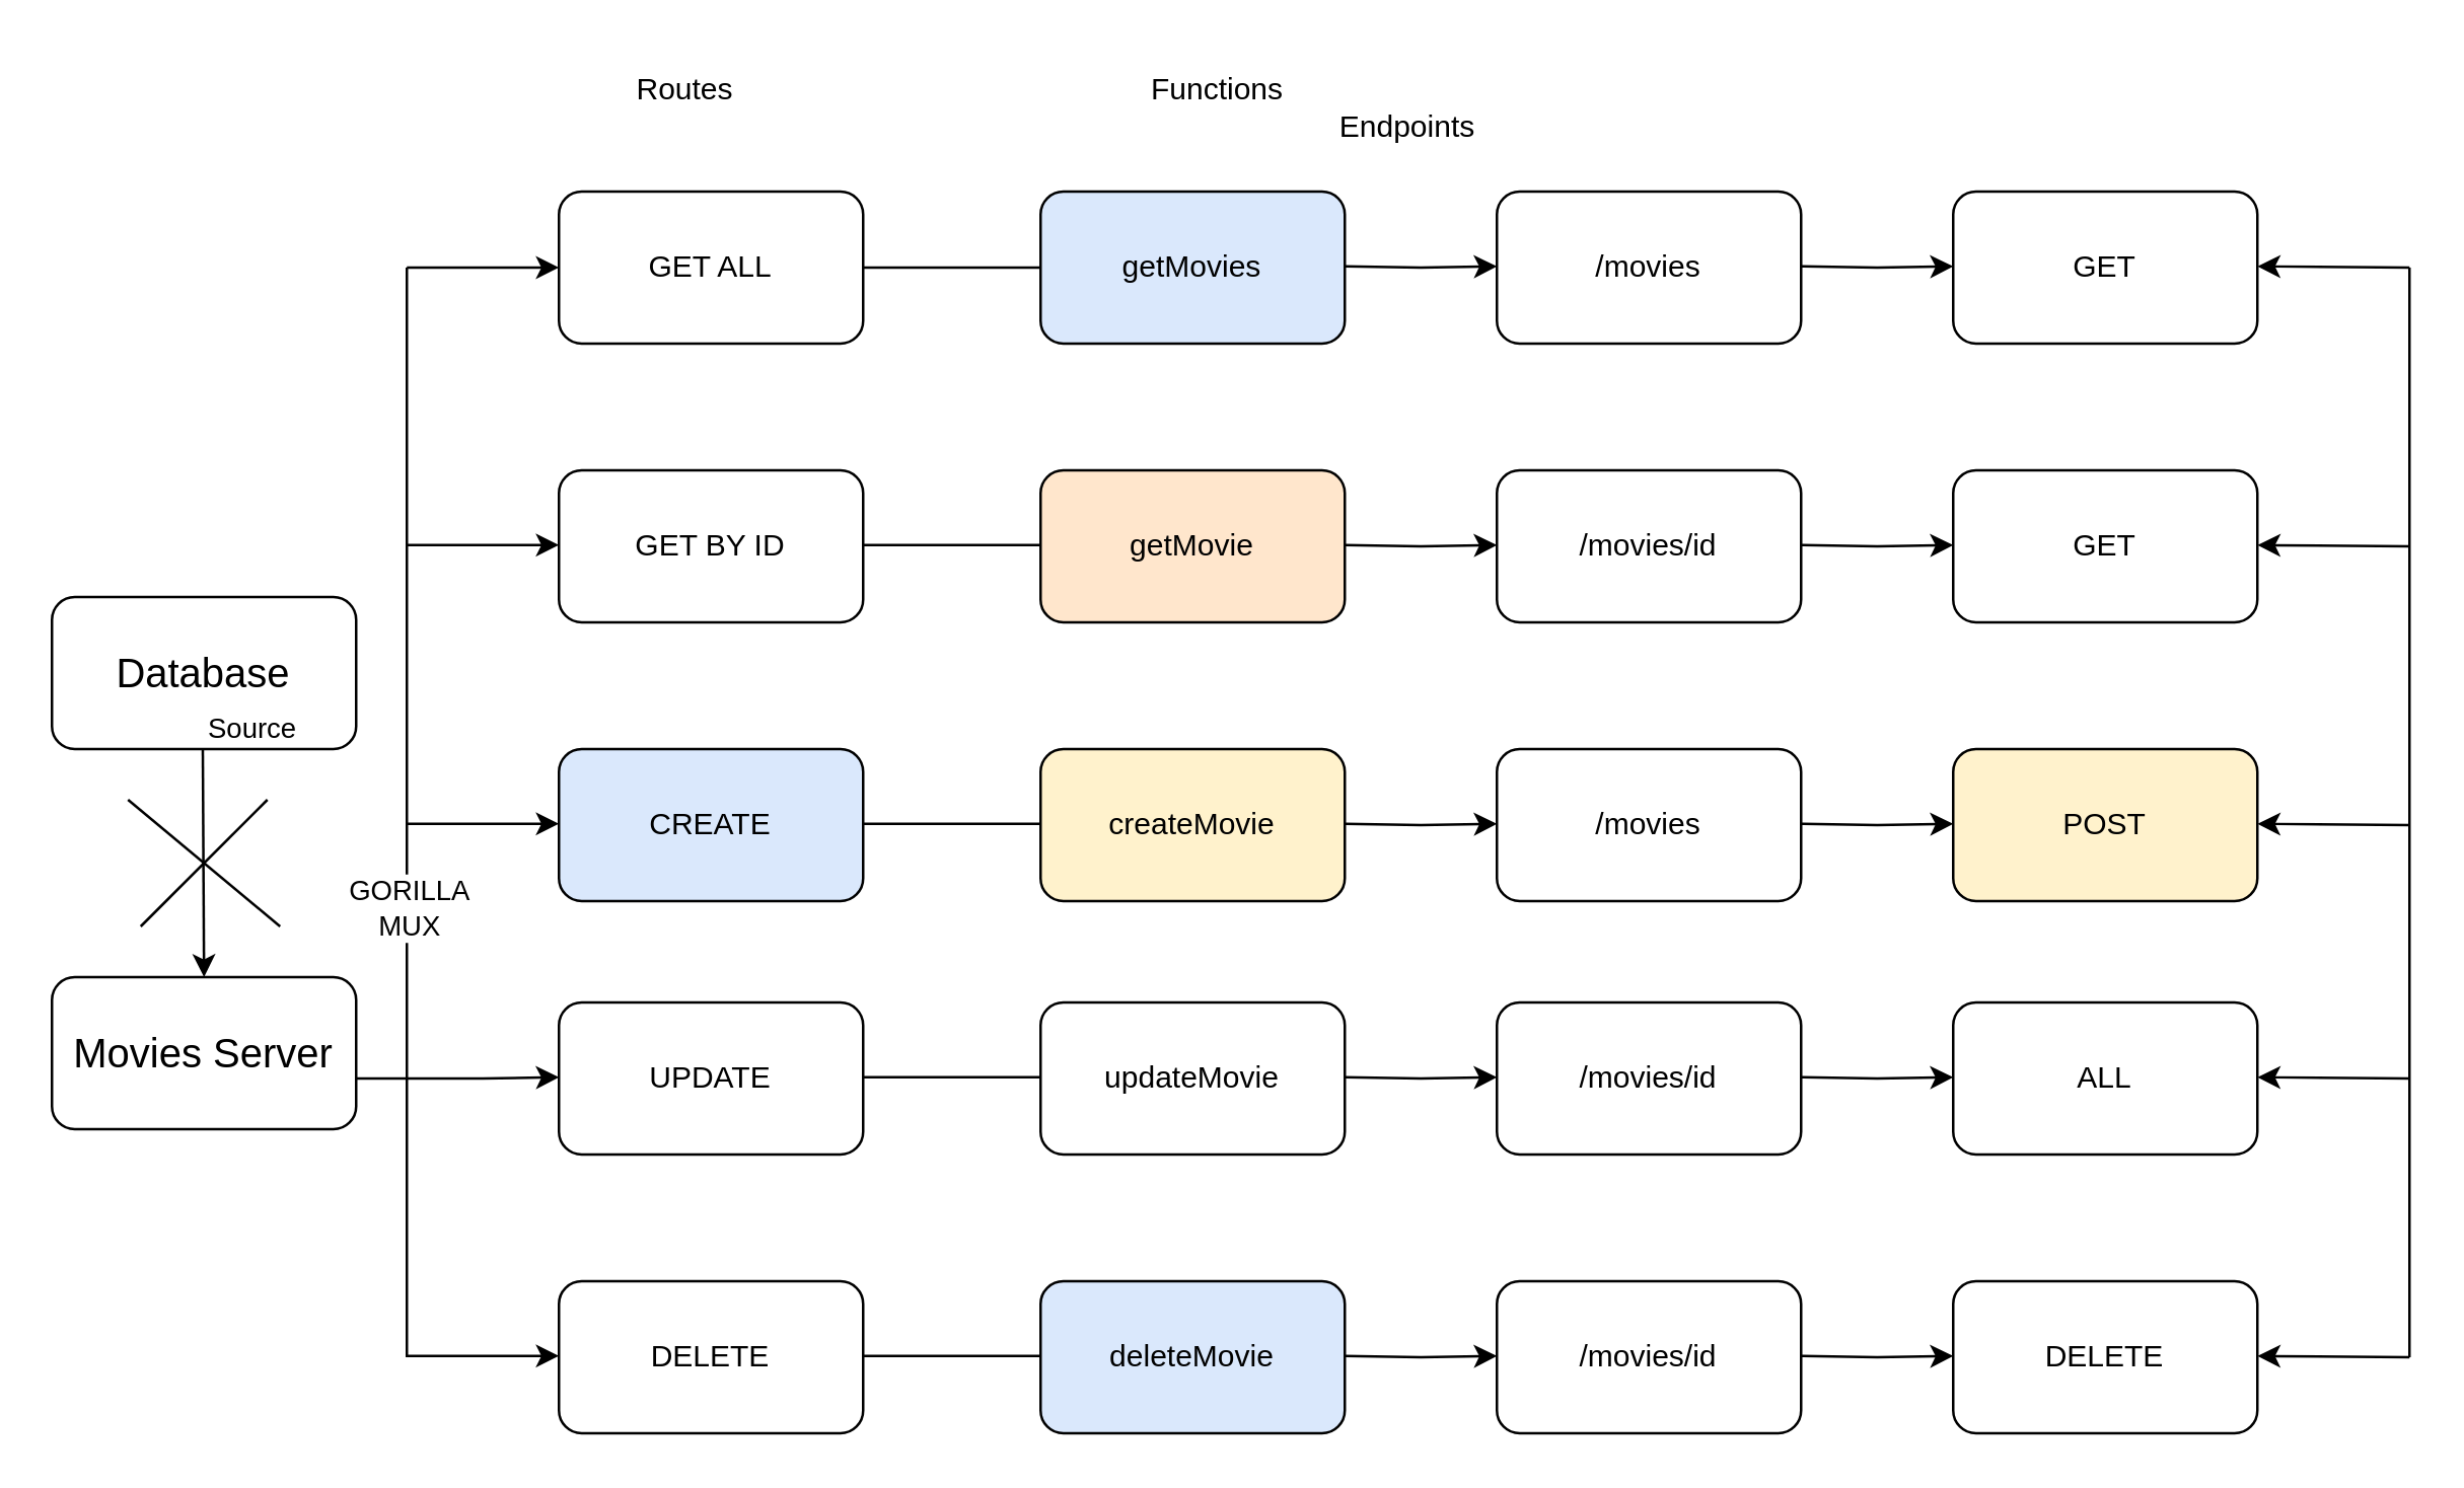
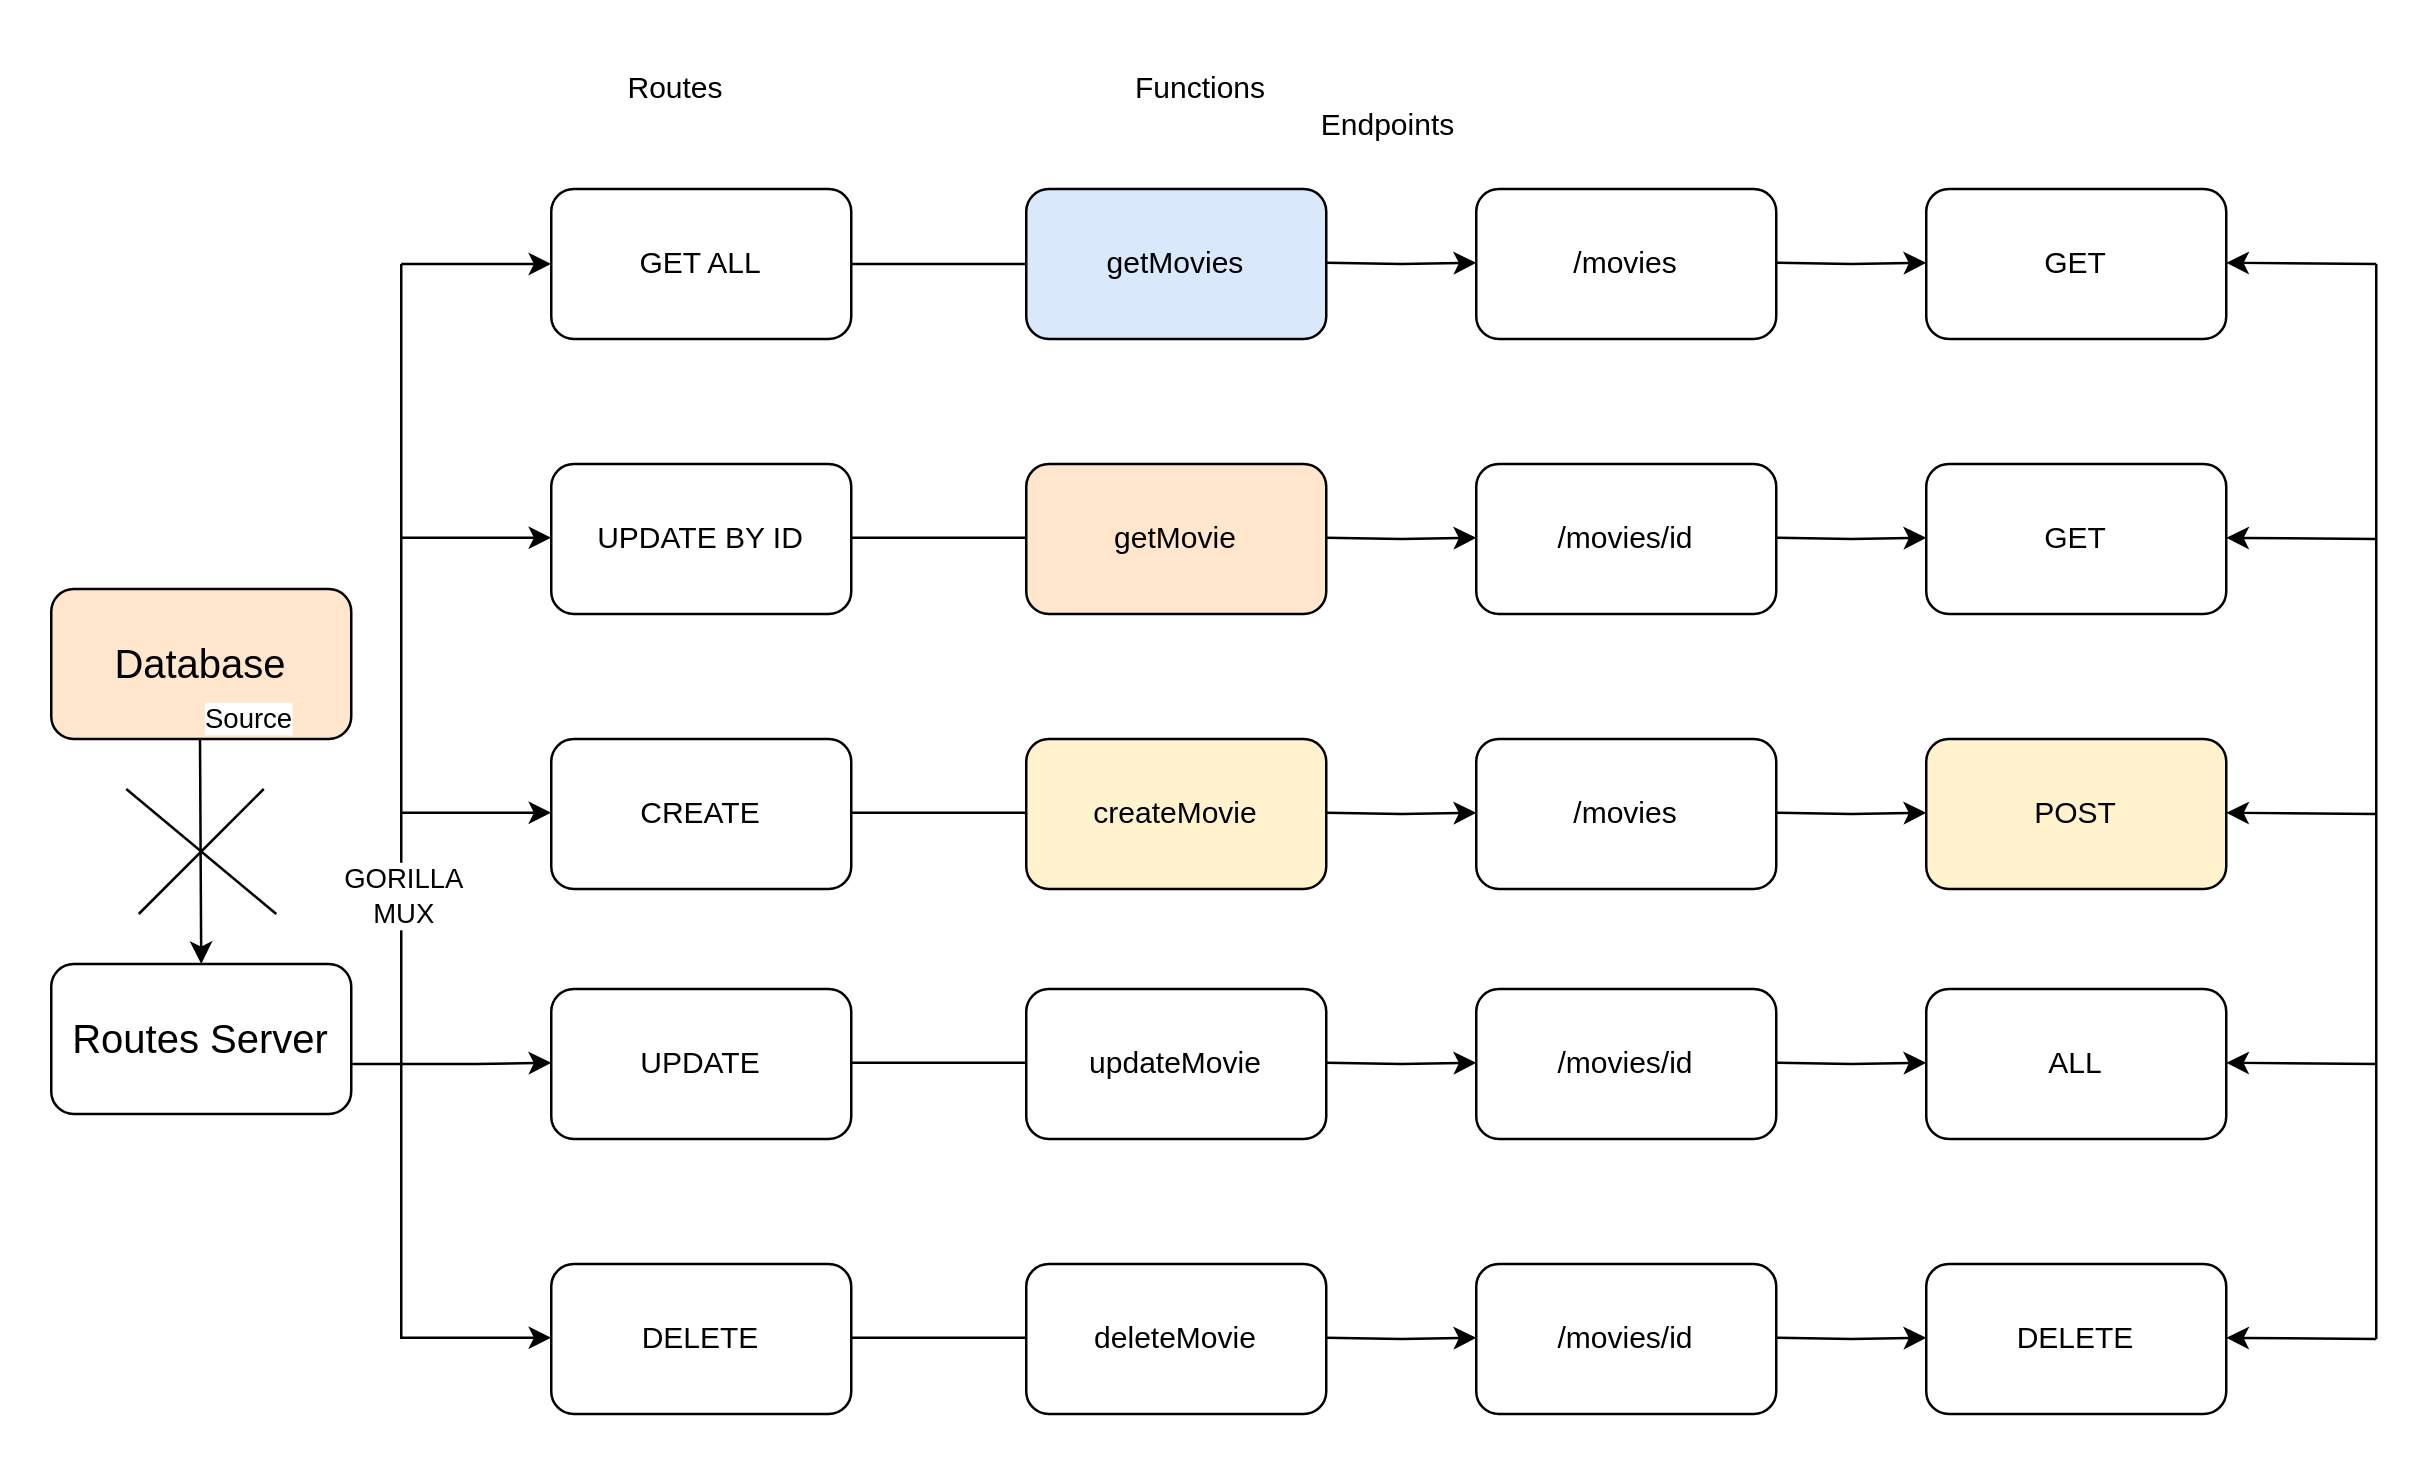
- <mxCell id="8" value="GET BY ID" style="rounded=1;whiteSpace=wrap;html=1;" vertex="1" parent="1"><mxGeometry x="220" y="185" width="120" height="60" as="geometry" /></mxCell>
+ <mxCell id="8" value="UPDATE BY ID" style="rounded=1;whiteSpace=wrap;html=1;" vertex="1" parent="1"><mxGeometry x="220" y="185" width="120" height="60" as="geometry" /></mxCell>
- <mxCell id="3" value="&lt;font size=&quot;3&quot;&gt;Database&lt;/font&gt;" style="rounded=1;whiteSpace=wrap;html=1;" vertex="1" parent="1"><mxGeometry x="20" y="235" width="120" height="60" as="geometry" /></mxCell>
+ <mxCell id="3" value="&lt;font size=&quot;3&quot;&gt;Database&lt;/font&gt;" style="rounded=1;whiteSpace=wrap;html=1;fillColor=#ffe6cc;" vertex="1" parent="1"><mxGeometry x="20" y="235" width="120" height="60" as="geometry" /></mxCell>
- <mxCell id="10" value="CREATE" style="rounded=1;whiteSpace=wrap;html=1;fillColor=#dae8fc;" vertex="1" parent="1"><mxGeometry x="220" y="295" width="120" height="60" as="geometry" /></mxCell>
+ <mxCell id="10" value="CREATE" style="rounded=1;whiteSpace=wrap;html=1;" vertex="1" parent="1"><mxGeometry x="220" y="295" width="120" height="60" as="geometry" /></mxCell>
- <mxCell id="2" value="&lt;font style=&quot;font-size: 16px;&quot;&gt;Movies Server&lt;/font&gt;" style="rounded=1;whiteSpace=wrap;html=1;" vertex="1" parent="1"><mxGeometry x="20" y="385" width="120" height="60" as="geometry" /></mxCell>
+ <mxCell id="2" value="&lt;font style=&quot;font-size: 16px;&quot;&gt;Routes Server&lt;/font&gt;" style="rounded=1;whiteSpace=wrap;html=1;" vertex="1" parent="1"><mxGeometry x="20" y="385" width="120" height="60" as="geometry" /></mxCell>
- <mxCell id="15" value="deleteMovie" style="rounded=1;whiteSpace=wrap;html=1;fillColor=#dae8fc;" vertex="1" parent="1"><mxGeometry x="410" y="505" width="120" height="60" as="geometry" /></mxCell>
+ <mxCell id="15" value="deleteMovie" style="rounded=1;whiteSpace=wrap;html=1;" vertex="1" parent="1"><mxGeometry x="410" y="505" width="120" height="60" as="geometry" /></mxCell>
